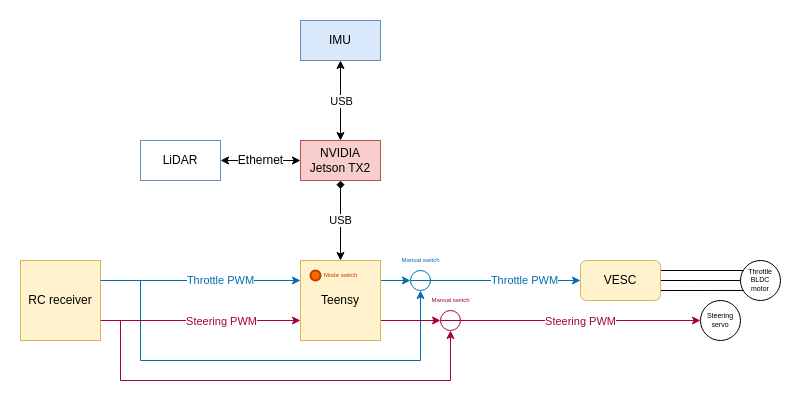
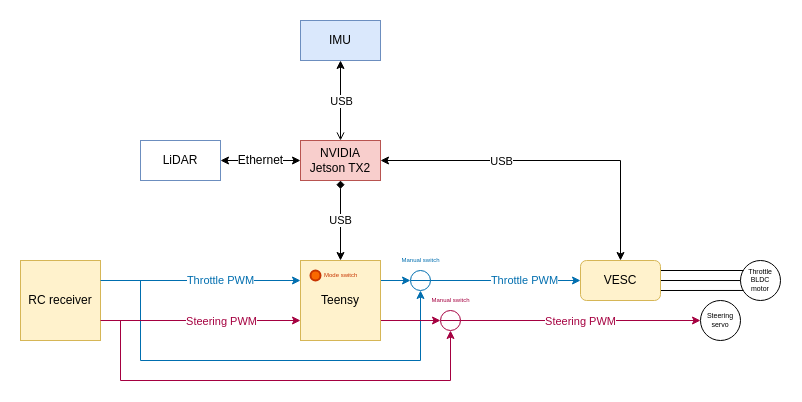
- <mxCell id="18" style="edgeStyle=orthogonalEdgeStyle;rounded=0;orthogonalLoop=1;jettySize=auto;html=1;entryX=0.5;entryY=0;entryDx=0;entryDy=0;startArrow=classic;startFill=1;" parent="1" source="20" target="6" edge="1"><mxGeometry relative="1" as="geometry" /></mxCell>
+ <mxCell id="18" style="edgeStyle=orthogonalEdgeStyle;rounded=0;orthogonalLoop=1;jettySize=auto;html=1;entryX=0.5;entryY=0;entryDx=0;entryDy=0;startArrow=classic;startFill=1;endArrow=open;" parent="1" source="20" target="6" edge="1"><mxGeometry relative="1" as="geometry" /></mxCell>
+ <mxCell id="4" style="edgeStyle=orthogonalEdgeStyle;rounded=0;orthogonalLoop=1;jettySize=auto;html=1;entryX=0.5;entryY=0;entryDx=0;entryDy=0;startArrow=classic;startFill=1;" parent="1" source="6" target="17" edge="1"><mxGeometry relative="1" as="geometry" /></mxCell>
+ <mxCell id="5" value="USB" style="edgeLabel;html=1;align=center;verticalAlign=middle;resizable=0;points=[];" parent="4" vertex="1" connectable="0"><mxGeometry x="0.076" relative="1" as="geometry"><mxPoint x="-63" as="offset" /></mxGeometry></mxCell>
